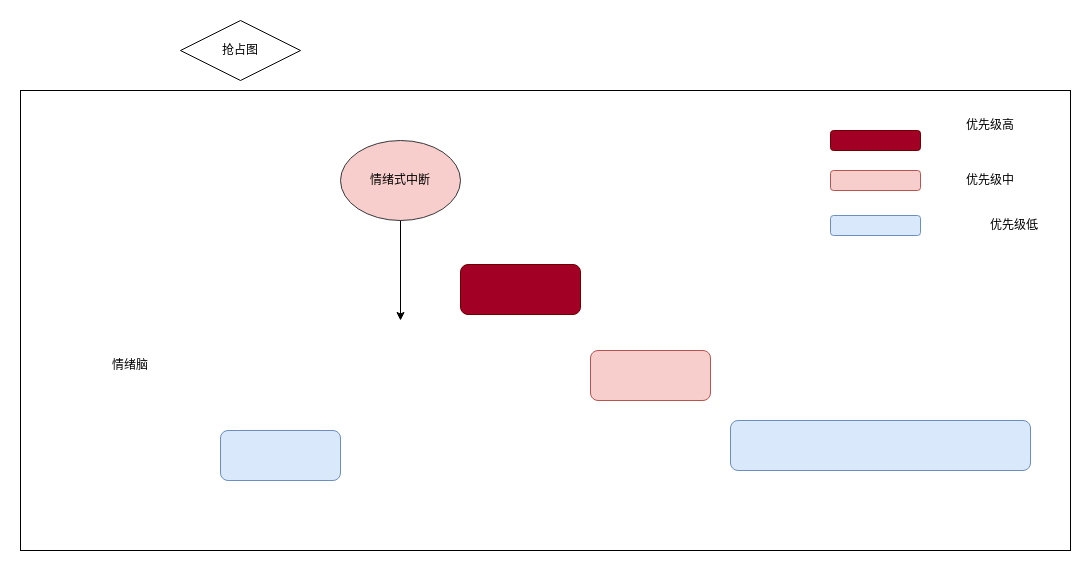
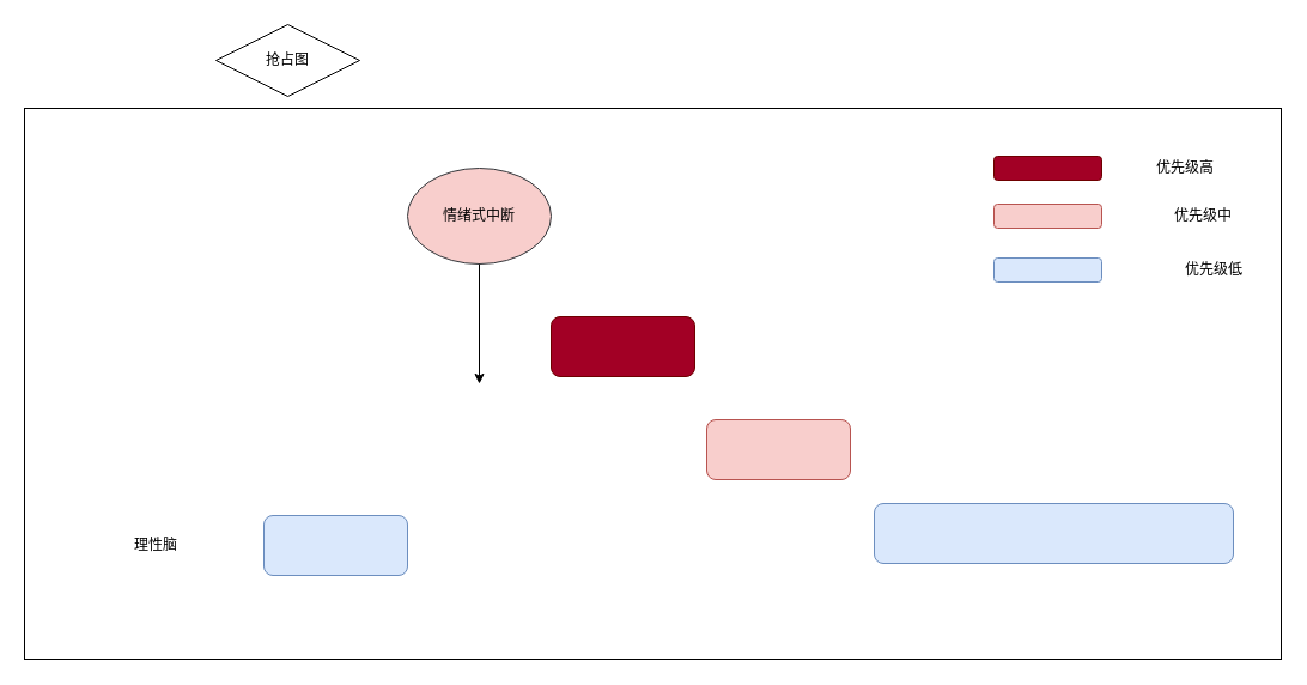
- <mxCell id="13" value="优先级高" style="text;html=1;strokeColor=none;fillColor=none;align=center;verticalAlign=middle;whiteSpace=wrap;rounded=0;" vertex="1" parent="1"><mxGeometry x="960" y="110" width="60" height="30" as="geometry" /></mxCell>
+ <mxCell id="13" value="优先级高" style="text;html=1;strokeColor=none;fillColor=none;align=center;verticalAlign=middle;whiteSpace=wrap;rounded=0;" vertex="1" parent="1"><mxGeometry x="960" y="125" width="60" height="30" as="geometry" /></mxCell>
- <mxCell id="15" value="优先级中" style="text;html=1;strokeColor=none;fillColor=none;align=center;verticalAlign=middle;whiteSpace=wrap;rounded=0;" vertex="1" parent="1"><mxGeometry x="960" y="165" width="60" height="30" as="geometry" /></mxCell>
+ <mxCell id="15" value="优先级中" style="text;html=1;strokeColor=none;fillColor=none;align=center;verticalAlign=middle;whiteSpace=wrap;rounded=0;" vertex="1" parent="1"><mxGeometry x="975" y="165" width="60" height="30" as="geometry" /></mxCell>
- <mxCell id="6" value="情绪脑" style="text;html=1;strokeColor=none;fillColor=none;align=center;verticalAlign=middle;whiteSpace=wrap;rounded=0;" vertex="1" parent="1"><mxGeometry x="100" y="350" width="60" height="30" as="geometry" /></mxCell>
+ <mxCell id="5" value="理性脑" style="text;html=1;strokeColor=none;fillColor=none;align=center;verticalAlign=middle;whiteSpace=wrap;rounded=0;" vertex="1" parent="1"><mxGeometry x="100" y="440" width="60" height="30" as="geometry" /></mxCell>
